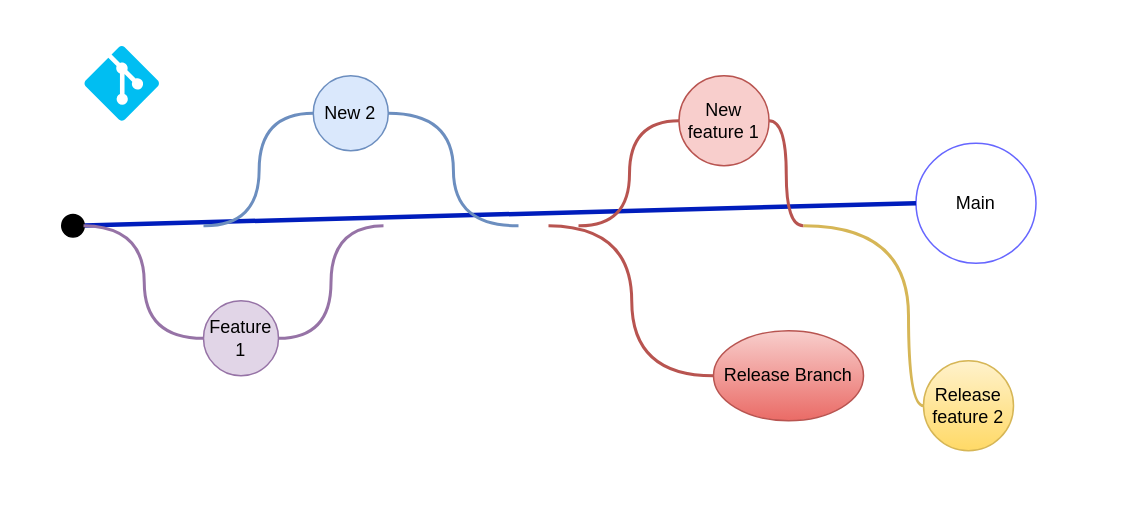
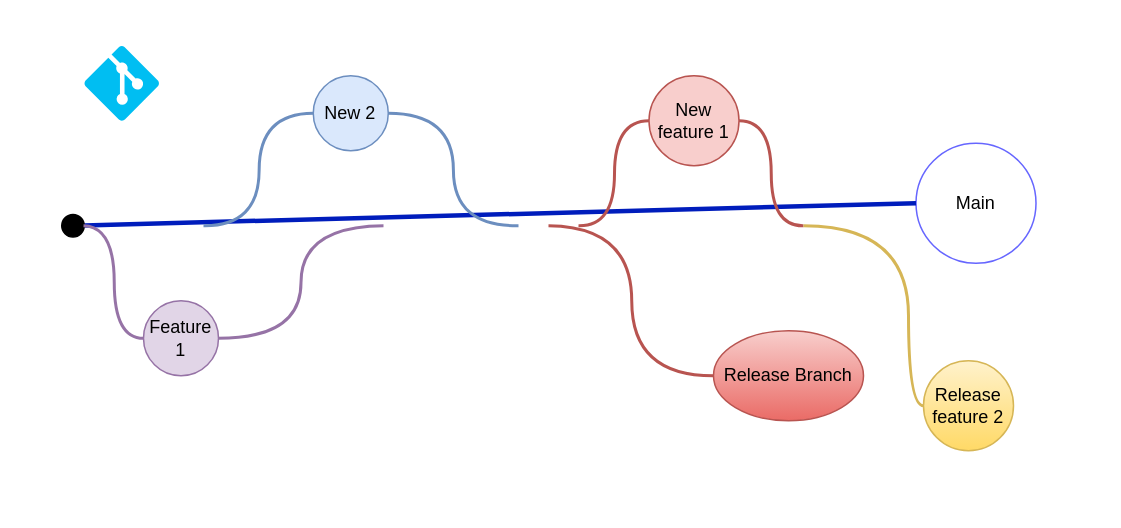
- <mxCell id="11" value="New feature 1" style="ellipse;whiteSpace=wrap;html=1;aspect=fixed;fillColor=#f8cecc;fillStyle=solid;strokeColor=#b85450;" vertex="1" parent="1"><mxGeometry x="452" y="50" width="60" height="60" as="geometry" /></mxCell>
+ <mxCell id="11" value="New feature 1" style="ellipse;whiteSpace=wrap;html=1;aspect=fixed;fillColor=#f8cecc;fillStyle=solid;strokeColor=#b85450;" vertex="1" parent="1"><mxGeometry x="432" y="50" width="60" height="60" as="geometry" /></mxCell>
- <mxCell id="8" value="Feature 1" style="ellipse;whiteSpace=wrap;html=1;aspect=fixed;fillColor=#e1d5e7;fillStyle=solid;strokeColor=#9673a6;" vertex="1" parent="1"><mxGeometry x="135" y="200" width="50" height="50" as="geometry" /></mxCell>
+ <mxCell id="8" value="Feature 1" style="ellipse;whiteSpace=wrap;html=1;aspect=fixed;fillColor=#e1d5e7;fillStyle=solid;strokeColor=#9673a6;" vertex="1" parent="1"><mxGeometry x="95" y="200" width="50" height="50" as="geometry" /></mxCell>
